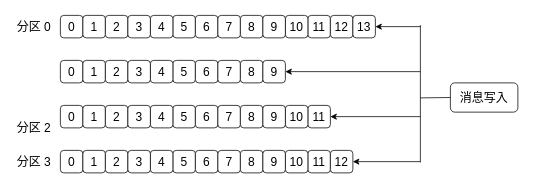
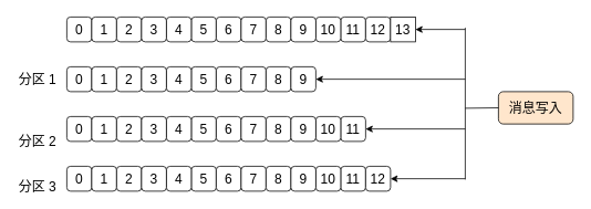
- <mxCell id="51" value="&lt;font style=&quot;font-size: 16px&quot;&gt;分区 0&lt;/font&gt;" style="text;html=1;strokeColor=none;fillColor=none;align=center;verticalAlign=middle;whiteSpace=wrap;rounded=0;" vertex="1" parent="1"><mxGeometry x="20" y="20" width="50" height="30" as="geometry" /></mxCell>
- <mxCell id="15" value="&lt;font style=&quot;font-size: 16px&quot;&gt;13&lt;/font&gt;" style="rounded=1;whiteSpace=wrap;html=1;" vertex="1" parent="1"><mxGeometry x="470" y="20" width="30" height="30" as="geometry" /></mxCell>
+ <mxCell id="15" value="&lt;font style=&quot;font-size: 16px&quot;&gt;13&lt;/font&gt;" style="whiteSpace=wrap;html=1;rounded=0;" vertex="1" parent="1"><mxGeometry x="470" y="20" width="30" height="30" as="geometry" /></mxCell>
+ <mxCell id="52" value="&lt;font style=&quot;font-size: 16px&quot;&gt;分区 1&lt;/font&gt;" style="text;html=1;strokeColor=none;fillColor=none;align=center;verticalAlign=middle;whiteSpace=wrap;rounded=0;" vertex="1" parent="1"><mxGeometry x="20" y="80" width="50" height="30" as="geometry" /></mxCell>
- <mxCell id="55" value="&lt;font style=&quot;font-size: 16px&quot;&gt;消息写入&lt;/font&gt;" style="rounded=1;whiteSpace=wrap;html=1;" vertex="1" parent="1"><mxGeometry x="600" y="110" width="90" height="39" as="geometry" /></mxCell>
+ <mxCell id="55" value="&lt;font style=&quot;font-size: 16px&quot;&gt;消息写入&lt;/font&gt;" style="rounded=1;whiteSpace=wrap;html=1;fillColor=#ffe6cc;" vertex="1" parent="1"><mxGeometry x="600" y="110" width="90" height="39" as="geometry" /></mxCell>
- <mxCell id="54" value="&lt;font style=&quot;font-size: 16px&quot;&gt;分区 3&lt;/font&gt;" style="text;html=1;strokeColor=none;fillColor=none;align=center;verticalAlign=middle;whiteSpace=wrap;rounded=0;" vertex="1" parent="1"><mxGeometry x="20" y="200" width="50" height="30" as="geometry" /></mxCell>
+ <mxCell id="54" value="&lt;font style=&quot;font-size: 16px&quot;&gt;分区 3&lt;/font&gt;" style="text;html=1;strokeColor=none;fillColor=none;align=center;verticalAlign=middle;whiteSpace=wrap;rounded=0;" vertex="1" parent="1"><mxGeometry x="20" y="210" width="50" height="30" as="geometry" /></mxCell>
